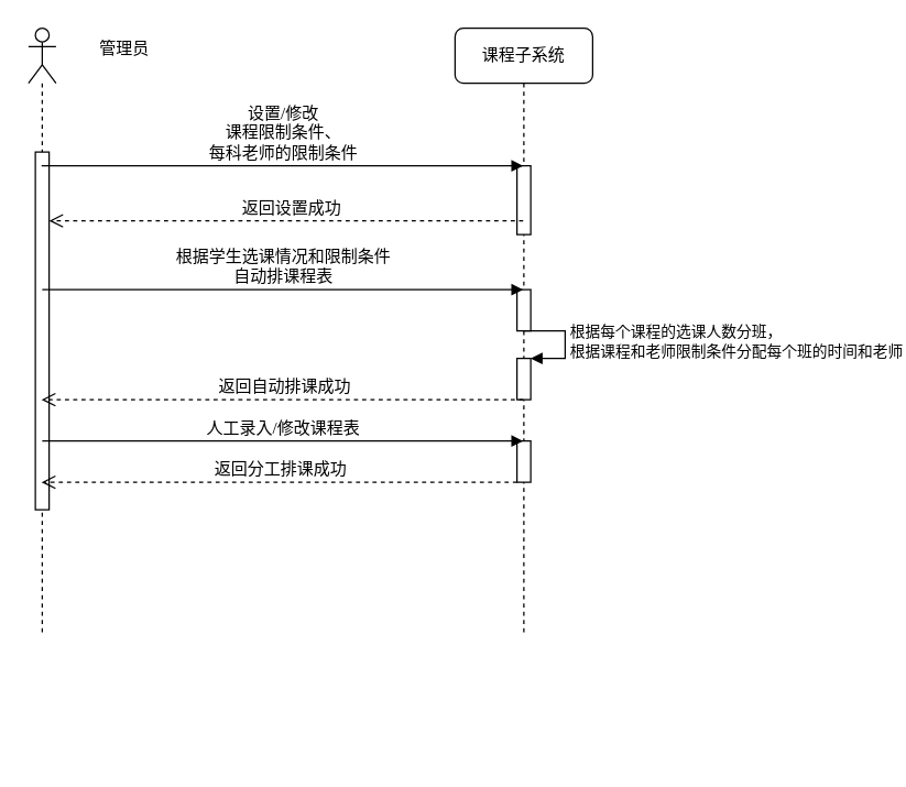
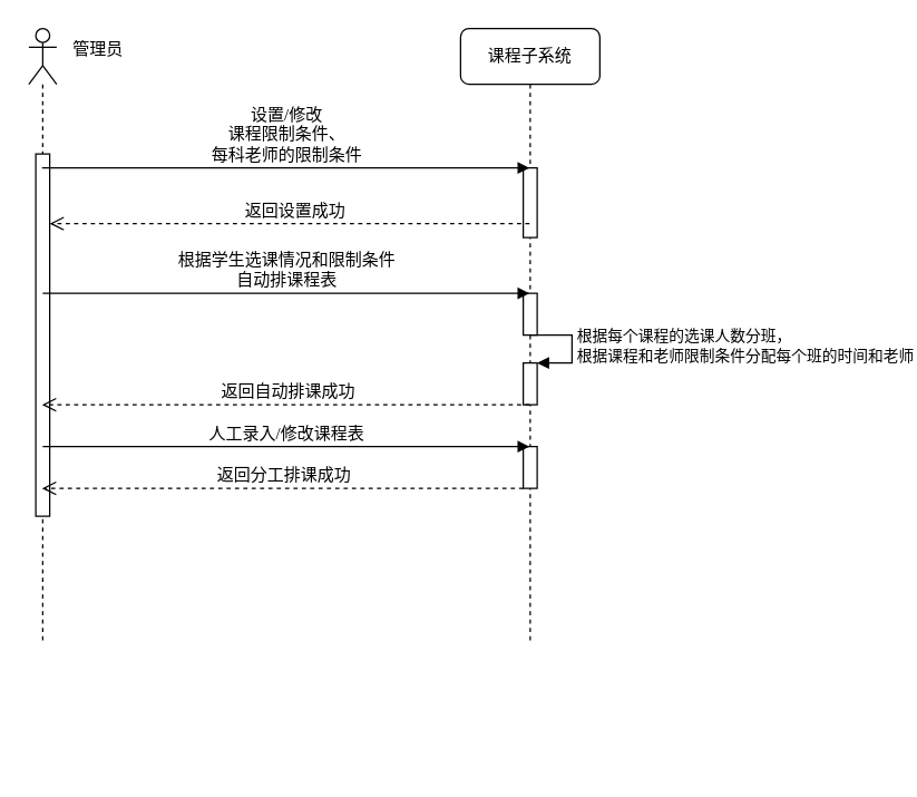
- <mxCell id="15" value="管理员" style="text;html=1;strokeColor=none;fillColor=none;align=center;verticalAlign=middle;whiteSpace=wrap;rounded=0;" parent="1" vertex="1"><mxGeometry x="60" y="20" width="60" height="30" as="geometry" /></mxCell>
+ <mxCell id="15" value="管理员" style="text;html=1;strokeColor=none;fillColor=none;align=center;verticalAlign=middle;whiteSpace=wrap;rounded=0;" parent="1" vertex="1"><mxGeometry x="40" y="20" width="60" height="30" as="geometry" /></mxCell>
